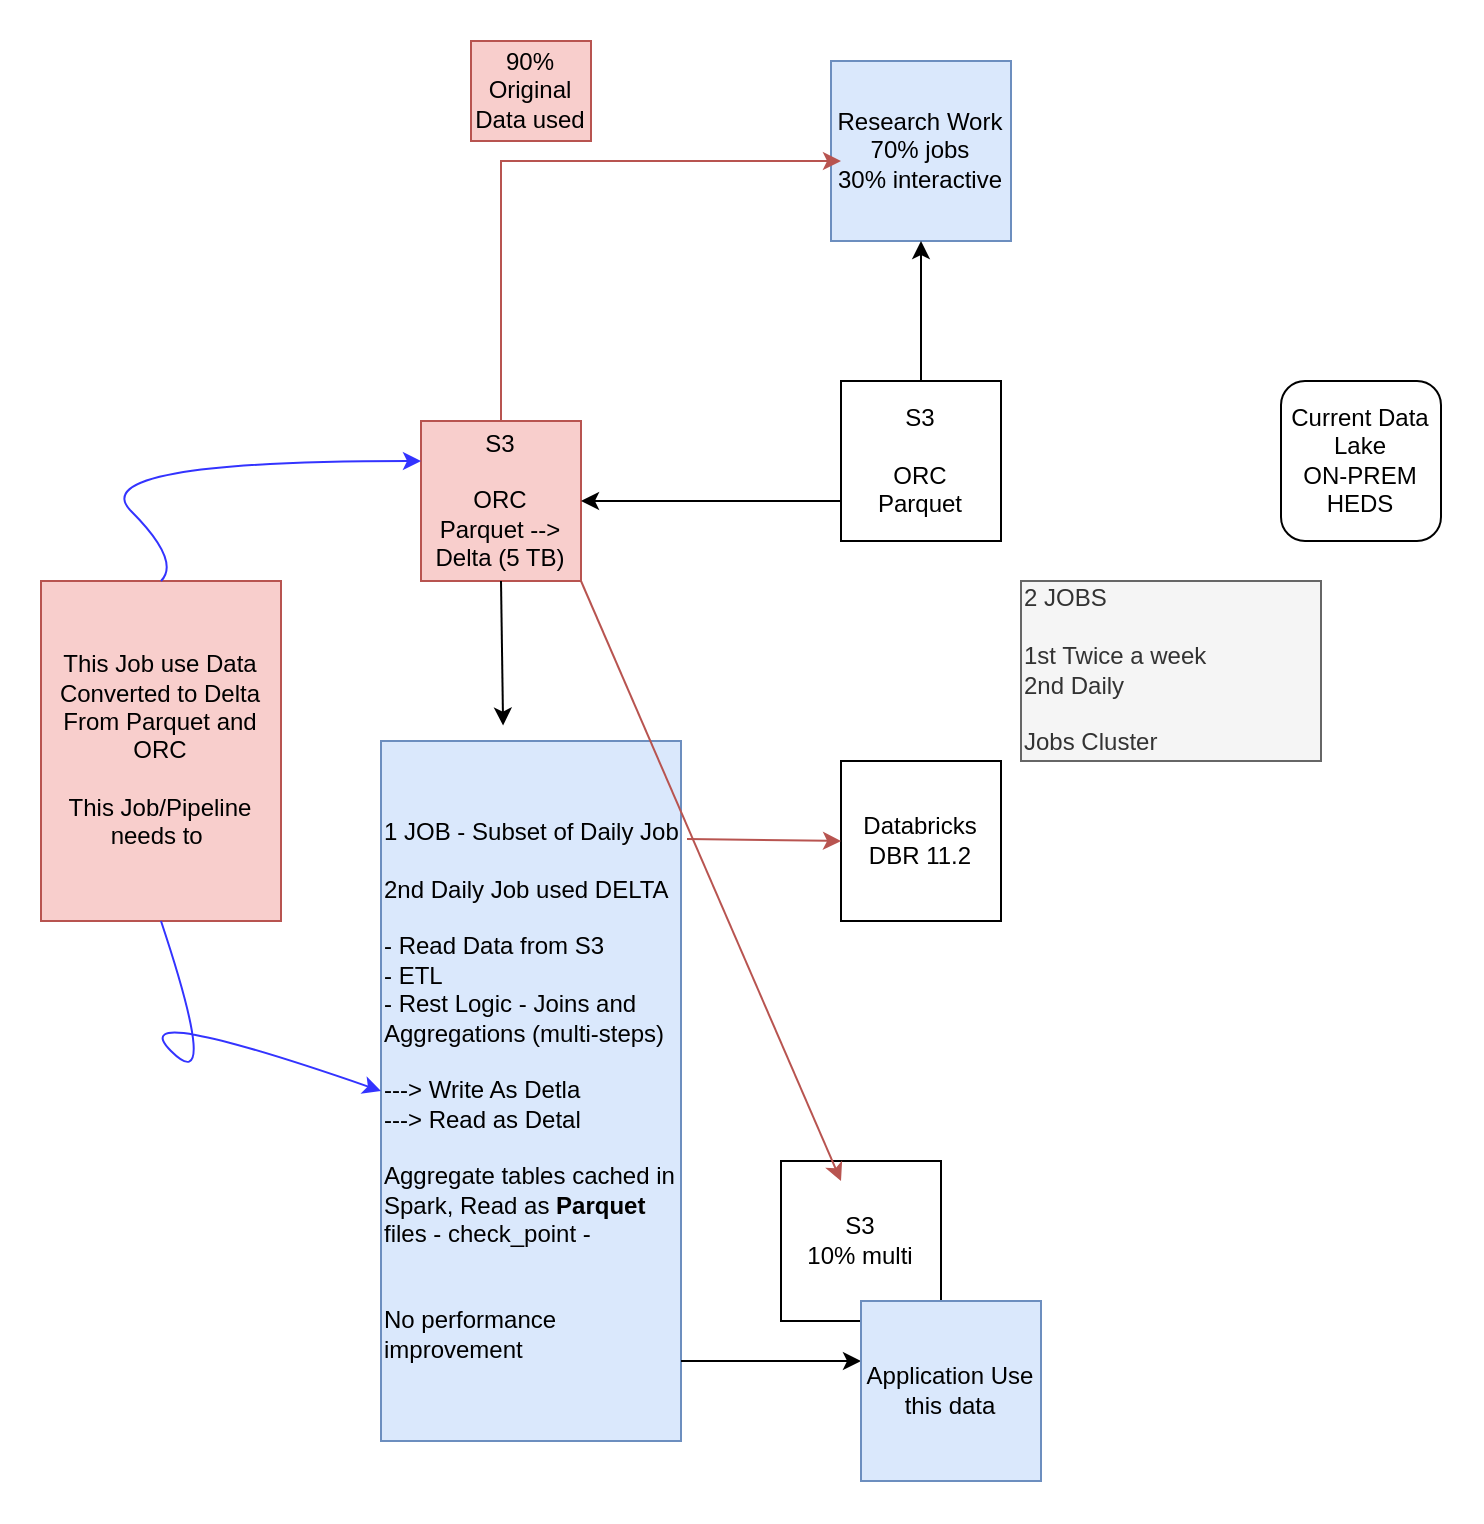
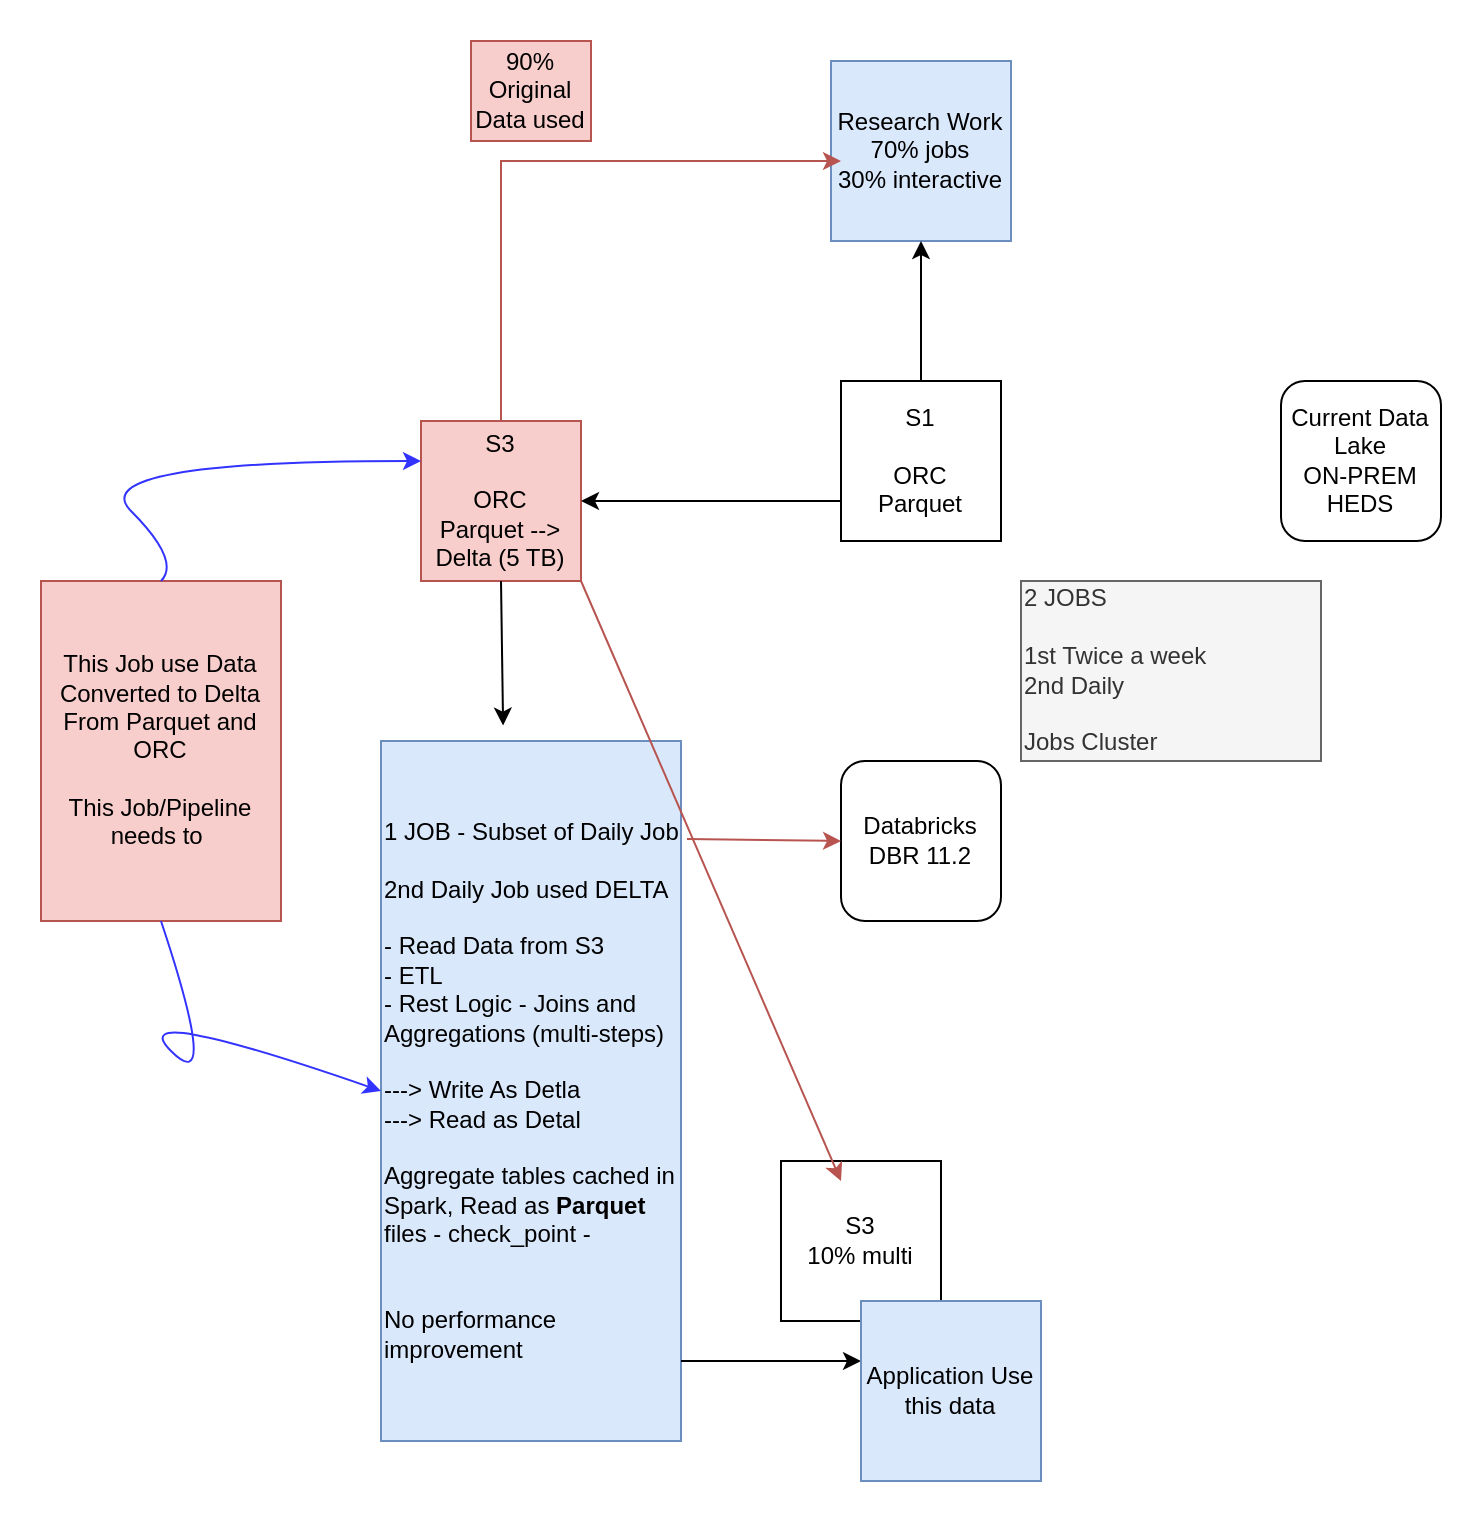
- <mxCell id="2" value="S3&lt;br&gt;&lt;br&gt;ORC&lt;br&gt;Parquet" style="whiteSpace=wrap;html=1;aspect=fixed;" parent="1" vertex="1"><mxGeometry x="420" y="190" width="80" height="80" as="geometry" /></mxCell>
+ <mxCell id="2" value="S1&lt;br&gt;&lt;br&gt;ORC&lt;br&gt;Parquet" style="whiteSpace=wrap;html=1;aspect=fixed;" parent="1" vertex="1"><mxGeometry x="420" y="190" width="80" height="80" as="geometry" /></mxCell>
- <mxCell id="4" value="Databricks&lt;br&gt;DBR 11.2" style="whiteSpace=wrap;html=1;aspect=fixed;" parent="1" vertex="1"><mxGeometry x="420" y="380" width="80" height="80" as="geometry" /></mxCell>
+ <mxCell id="4" value="Databricks&lt;br&gt;DBR 11.2" style="whiteSpace=wrap;html=1;aspect=fixed;rounded=1;" parent="1" vertex="1"><mxGeometry x="420" y="380" width="80" height="80" as="geometry" /></mxCell>
